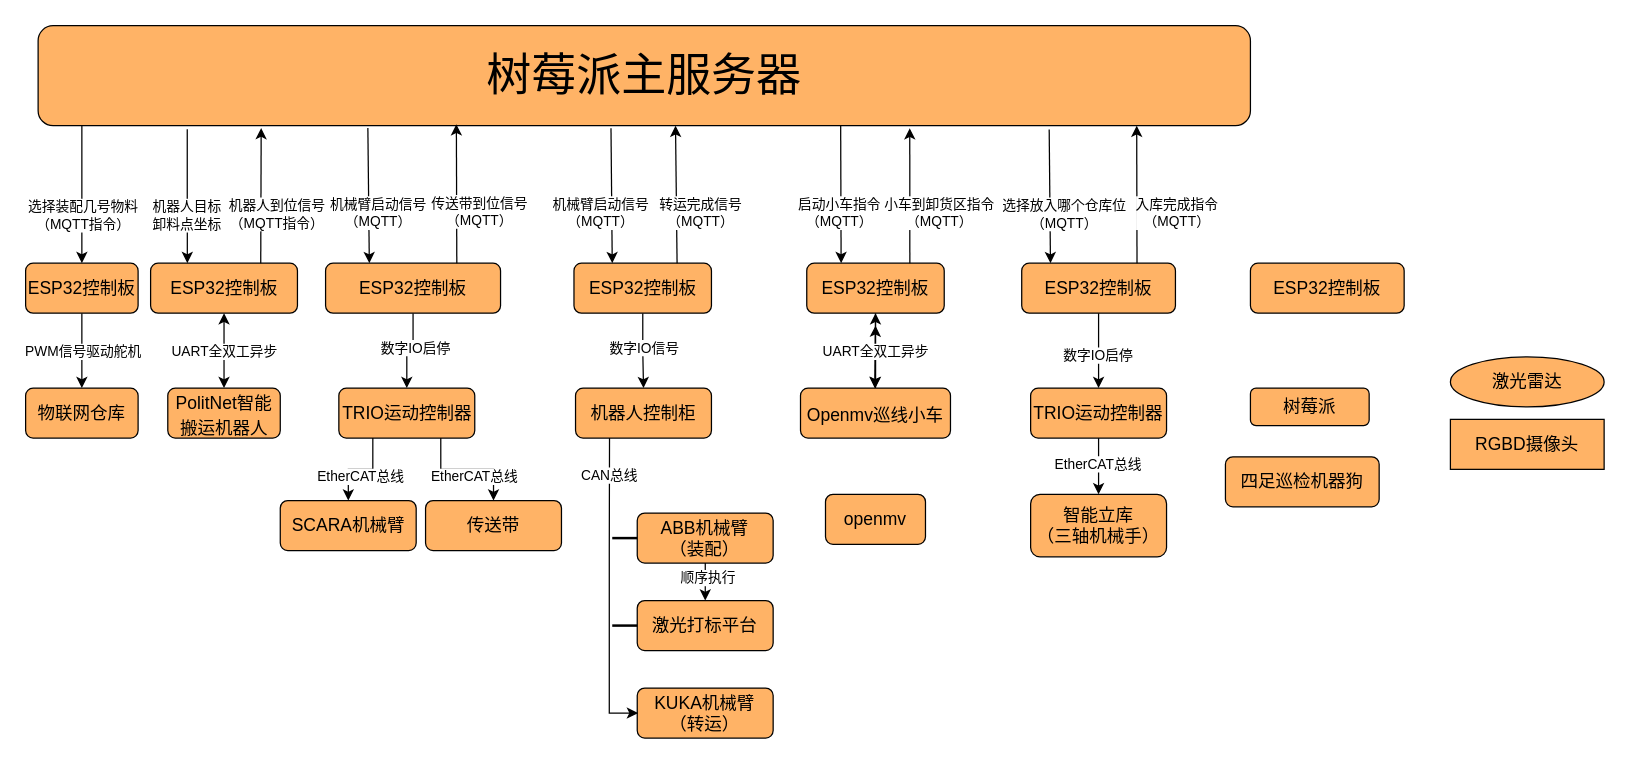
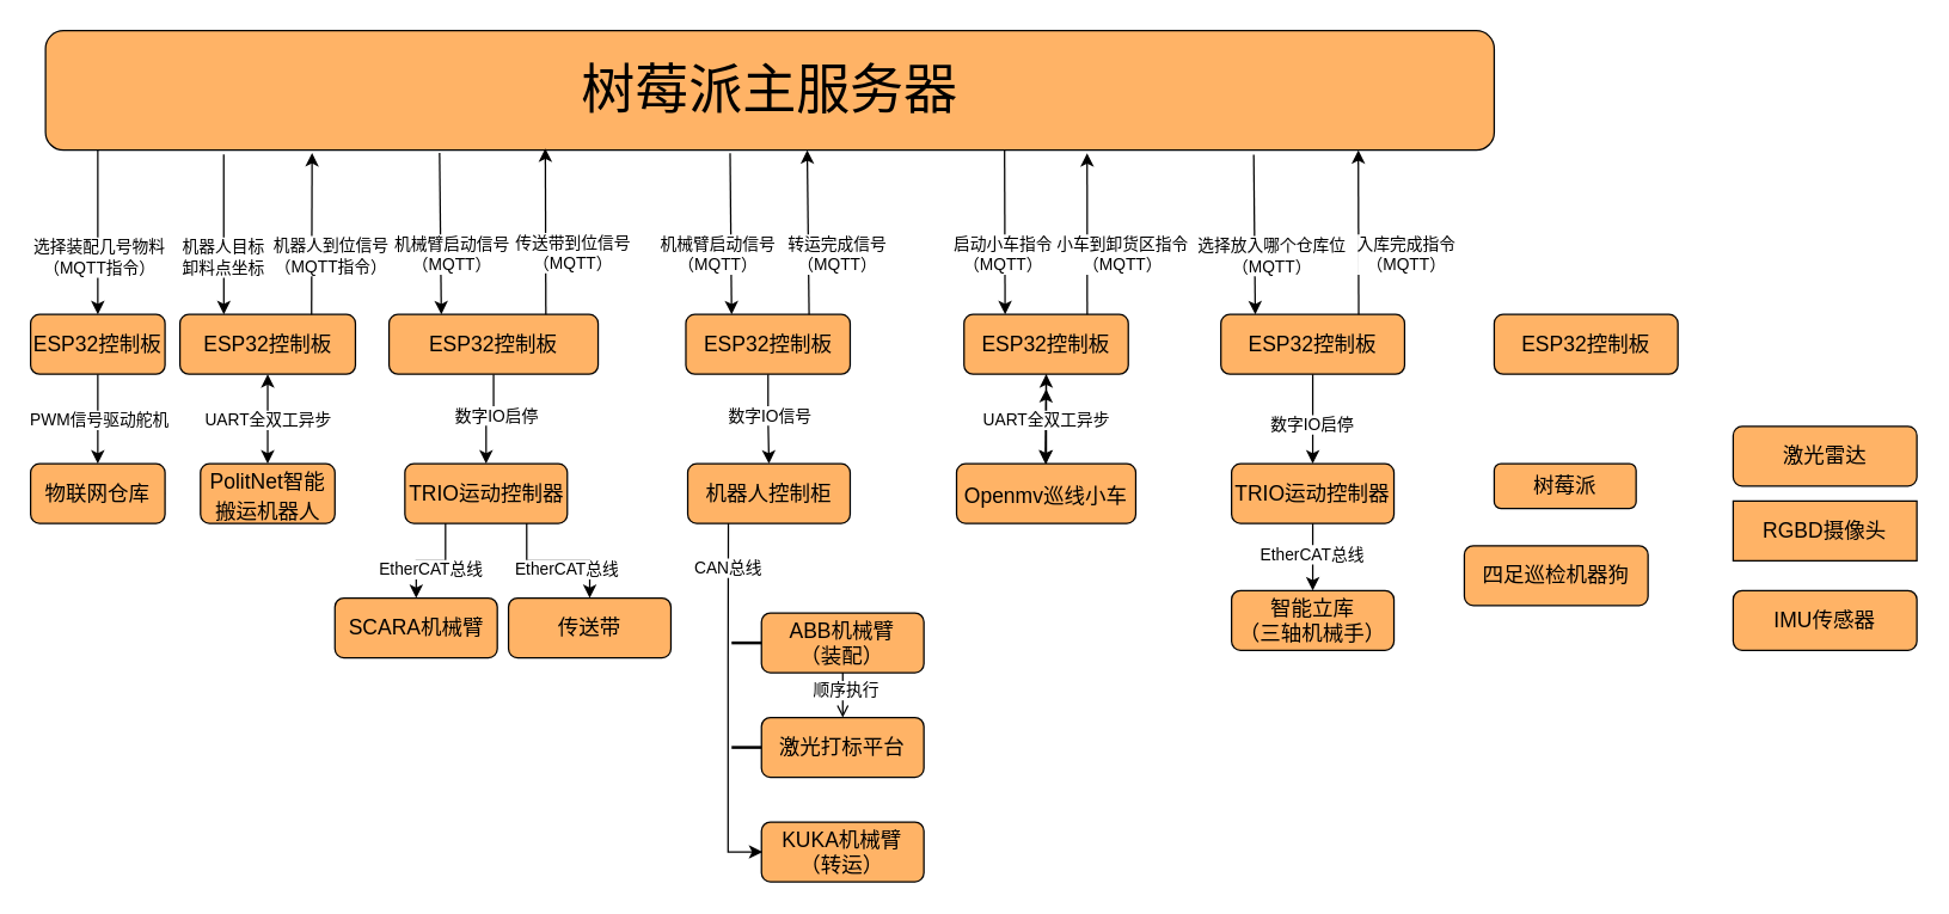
- <mxCell id="73" value="&lt;font style=&quot;font-size: 14px;&quot;&gt;激光雷达&lt;/font&gt;" style="ellipse;whiteSpace=wrap;html=1;fillColor=light-dark(#FFB366,var(--ge-dark-color, #121212));" vertex="1" parent="1"><mxGeometry x="1160" y="285" width="123" height="40" as="geometry" /></mxCell>
+ <mxCell id="73" value="&lt;font style=&quot;font-size: 14px;&quot;&gt;激光雷达&lt;/font&gt;" style="rounded=1;whiteSpace=wrap;html=1;fillColor=light-dark(#FFB366,var(--ge-dark-color, #121212));" vertex="1" parent="1"><mxGeometry x="1160" y="285" width="123" height="40" as="geometry" /></mxCell>
- <mxCell id="74" value="&lt;font style=&quot;font-size: 14px;&quot;&gt;openmv&lt;/font&gt;" style="rounded=1;whiteSpace=wrap;html=1;fillColor=light-dark(#FFB366,var(--ge-dark-color, #121212));" vertex="1" parent="1"><mxGeometry x="660" y="395" width="80" height="40" as="geometry" /></mxCell>
+ <mxCell id="76" value="&lt;font style=&quot;font-size: 14px;&quot;&gt;IMU传感器&lt;/font&gt;" style="rounded=1;whiteSpace=wrap;html=1;fillColor=light-dark(#FFB366,var(--ge-dark-color, #121212));" vertex="1" parent="1"><mxGeometry x="1160" y="395" width="123" height="40" as="geometry" /></mxCell>
- <mxCell id="65" value="&lt;span style=&quot;font-size: 14px;&quot;&gt;智能立库&lt;/span&gt;&lt;div&gt;&lt;span style=&quot;font-size: 14px;&quot;&gt;（三轴机械手）&lt;/span&gt;&lt;/div&gt;" style="rounded=1;whiteSpace=wrap;html=1;fillColor=light-dark(#FFB366,var(--ge-dark-color, #121212));" vertex="1" parent="1"><mxGeometry x="824.13" y="395" width="108.75" height="50" as="geometry" /></mxCell>
+ <mxCell id="65" value="&lt;span style=&quot;font-size: 14px;&quot;&gt;智能立库&lt;/span&gt;&lt;div&gt;&lt;span style=&quot;font-size: 14px;&quot;&gt;（三轴机械手）&lt;/span&gt;&lt;/div&gt;" style="rounded=1;whiteSpace=wrap;html=1;fillColor=light-dark(#FFB366,var(--ge-dark-color, #121212));" vertex="1" parent="1"><mxGeometry x="824.13" y="395" width="108.75" height="40" as="geometry" /></mxCell>
- <mxCell id="32" value="" style="edgeStyle=orthogonalEdgeStyle;rounded=0;orthogonalLoop=1;jettySize=auto;html=1;" edge="1" parent="1" source="34" target="36"><mxGeometry relative="1" as="geometry" /></mxCell>
+ <mxCell id="32" value="" style="edgeStyle=orthogonalEdgeStyle;rounded=0;orthogonalLoop=1;jettySize=auto;html=1;endArrow=open;" edge="1" parent="1" source="34" target="36"><mxGeometry relative="1" as="geometry" /></mxCell>
